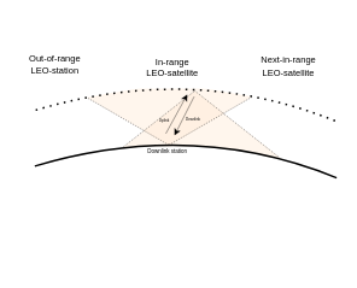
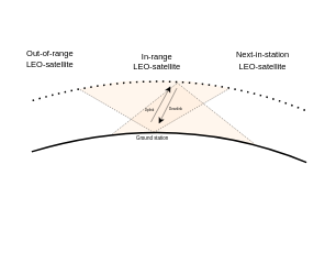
- <mxCell id="21" value="&lt;div style=&quot;font-size: 10px&quot;&gt;&lt;font style=&quot;font-size: 10px&quot;&gt;Out-of-range&lt;/font&gt;&lt;/div&gt;&lt;font style=&quot;font-size: 10px&quot;&gt;LEO-station&lt;/font&gt;" style="text;html=1;strokeColor=none;fillColor=none;align=center;verticalAlign=middle;whiteSpace=wrap;rounded=0;dashed=1;" parent="1" vertex="1"><mxGeometry x="20.5" y="56" width="79" height="30" as="geometry" /></mxCell>
+ <mxCell id="21" value="&lt;div style=&quot;font-size: 10px&quot;&gt;&lt;font style=&quot;font-size: 10px&quot;&gt;Out-of-range&lt;/font&gt;&lt;/div&gt;&lt;font style=&quot;font-size: 10px&quot;&gt;LEO-satellite&lt;/font&gt;" style="text;html=1;strokeColor=none;fillColor=none;align=center;verticalAlign=middle;whiteSpace=wrap;rounded=0;dashed=1;" parent="1" vertex="1"><mxGeometry x="20.5" y="56" width="79" height="30" as="geometry" /></mxCell>
- <mxCell id="9" value="&lt;div style=&quot;font-size: 10px&quot;&gt;&lt;font style=&quot;font-size: 10px&quot;&gt;Next-in-range&lt;/font&gt;&lt;/div&gt;&lt;font style=&quot;font-size: 10px&quot;&gt;LEO-satellite&lt;/font&gt;" style="text;strokeColor=none;fillColor=none;align=center;verticalAlign=middle;rounded=0;dashed=1;whiteSpace=wrap;html=1;" parent="1" vertex="1"><mxGeometry x="278.5" y="53" width="80" height="40" as="geometry" /></mxCell>
+ <mxCell id="9" value="&lt;div style=&quot;font-size: 10px&quot;&gt;&lt;font style=&quot;font-size: 10px&quot;&gt;Next-in-station&lt;/font&gt;&lt;/div&gt;&lt;font style=&quot;font-size: 10px&quot;&gt;LEO-satellite&lt;/font&gt;" style="text;strokeColor=none;fillColor=none;align=center;verticalAlign=middle;rounded=0;dashed=1;whiteSpace=wrap;html=1;" parent="1" vertex="1"><mxGeometry x="278.5" y="53" width="80" height="40" as="geometry" /></mxCell>
- <mxCell id="20" value="Downlink station" style="text;html=1;strokeColor=none;fillColor=none;align=center;verticalAlign=middle;whiteSpace=wrap;rounded=0;fontSize=6;opacity=35;" parent="1" vertex="1"><mxGeometry x="155.08" y="152" width="60" height="30" as="geometry" /></mxCell>
+ <mxCell id="20" value="Ground station" style="text;html=1;strokeColor=none;fillColor=none;align=center;verticalAlign=middle;whiteSpace=wrap;rounded=0;fontSize=6;opacity=35;" parent="1" vertex="1"><mxGeometry x="155.08" y="152" width="60" height="30" as="geometry" /></mxCell>
